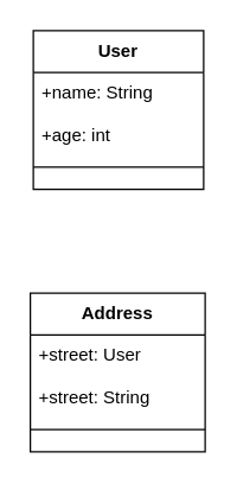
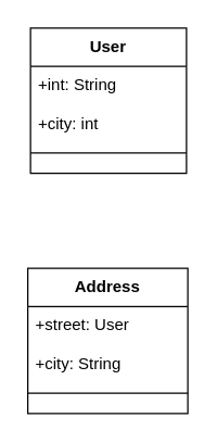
- <mxCell id="3" value="+name: String" style="text;strokeColor=none;fillColor=none;align=left;verticalAlign=top;spacingLeft=4;spacingRight=4;overflow=hidden;rotatable=0;points=[[0,0.5],[1,0.5]];portConstraint=eastwest;" vertex="1" parent="2"><mxGeometry y="28" width="115" height="28" as="geometry" /></mxCell>
+ <mxCell id="3" value="+int: String" style="text;strokeColor=none;fillColor=none;align=left;verticalAlign=top;spacingLeft=4;spacingRight=4;overflow=hidden;rotatable=0;points=[[0,0.5],[1,0.5]];portConstraint=eastwest;" vertex="1" parent="2"><mxGeometry y="28" width="115" height="28" as="geometry" /></mxCell>
- <mxCell id="4" value="+age: int" style="text;strokeColor=none;fillColor=none;align=left;verticalAlign=top;spacingLeft=4;spacingRight=4;overflow=hidden;rotatable=0;points=[[0,0.5],[1,0.5]];portConstraint=eastwest;" vertex="1" parent="2"><mxGeometry y="57" width="115" height="28" as="geometry" /></mxCell>
+ <mxCell id="4" value="+city: int" style="text;strokeColor=none;fillColor=none;align=left;verticalAlign=top;spacingLeft=4;spacingRight=4;overflow=hidden;rotatable=0;points=[[0,0.5],[1,0.5]];portConstraint=eastwest;" vertex="1" parent="2"><mxGeometry y="57" width="115" height="28" as="geometry" /></mxCell>
- <mxCell id="8" value="+street: String" style="text;strokeColor=none;fillColor=none;align=left;verticalAlign=top;spacingLeft=4;spacingRight=4;overflow=hidden;rotatable=0;points=[[0,0.5],[1,0.5]];portConstraint=eastwest;" vertex="1" parent="6"><mxGeometry y="57" width="118" height="28" as="geometry" /></mxCell>
+ <mxCell id="8" value="+city: String" style="text;strokeColor=none;fillColor=none;align=left;verticalAlign=top;spacingLeft=4;spacingRight=4;overflow=hidden;rotatable=0;points=[[0,0.5],[1,0.5]];portConstraint=eastwest;" vertex="1" parent="6"><mxGeometry y="57" width="118" height="28" as="geometry" /></mxCell>
